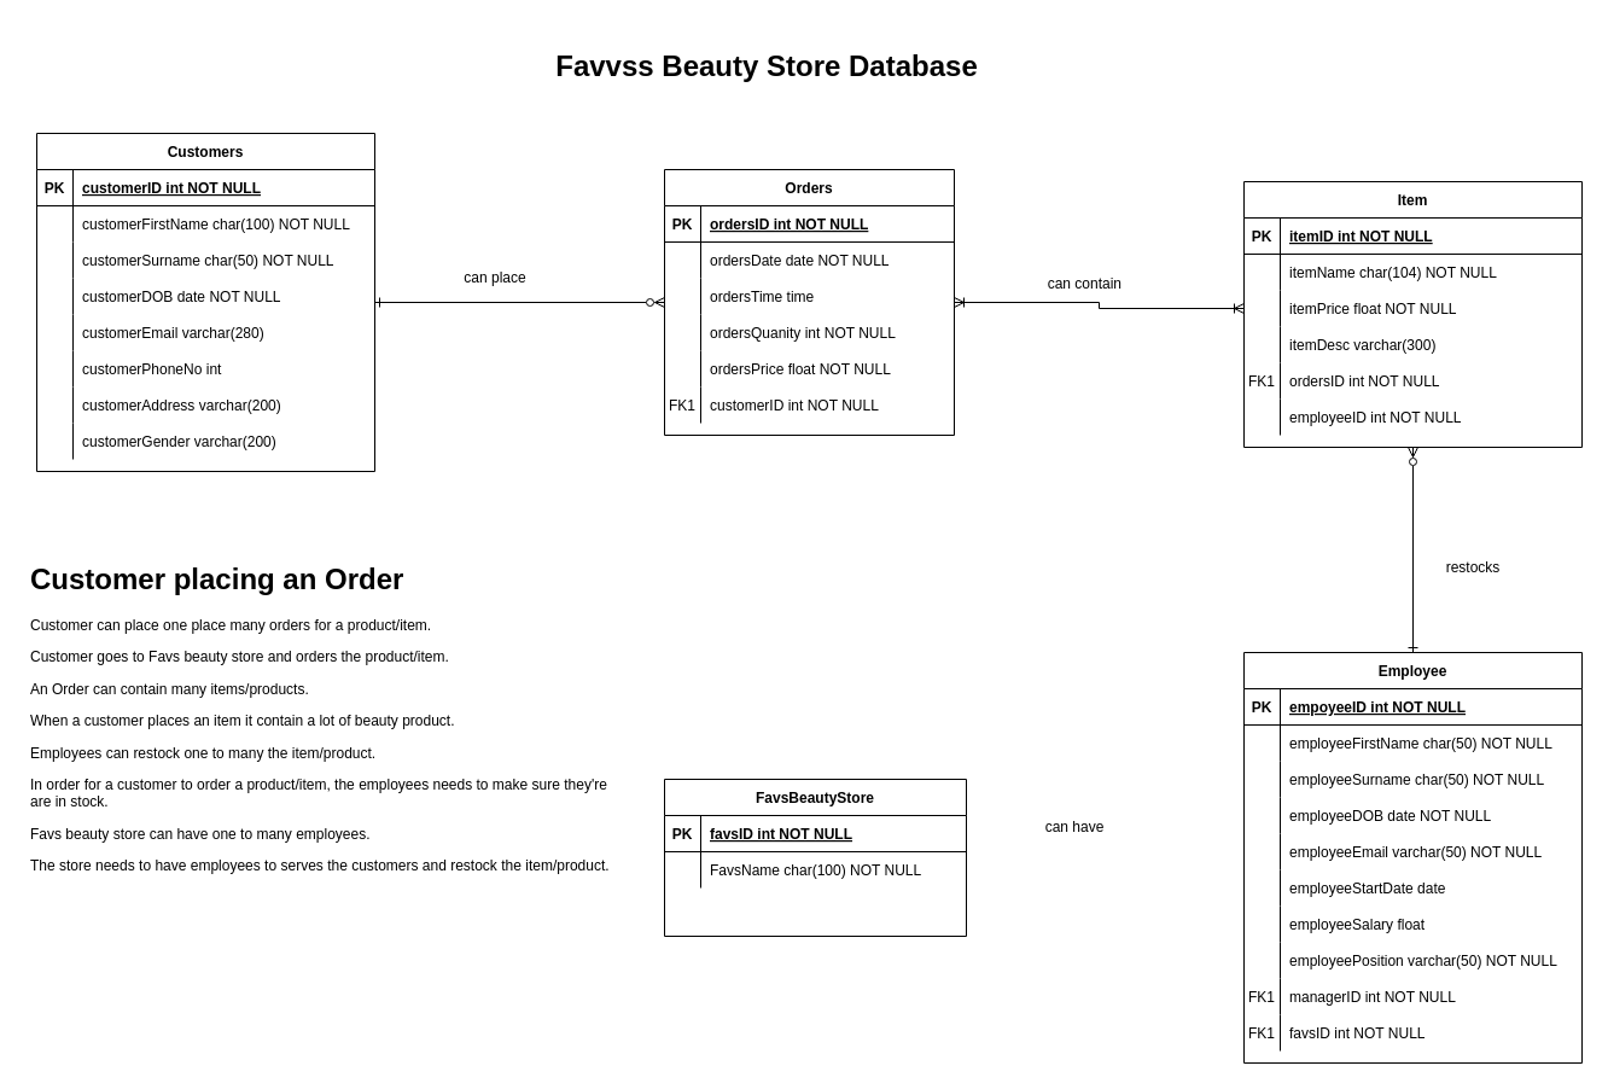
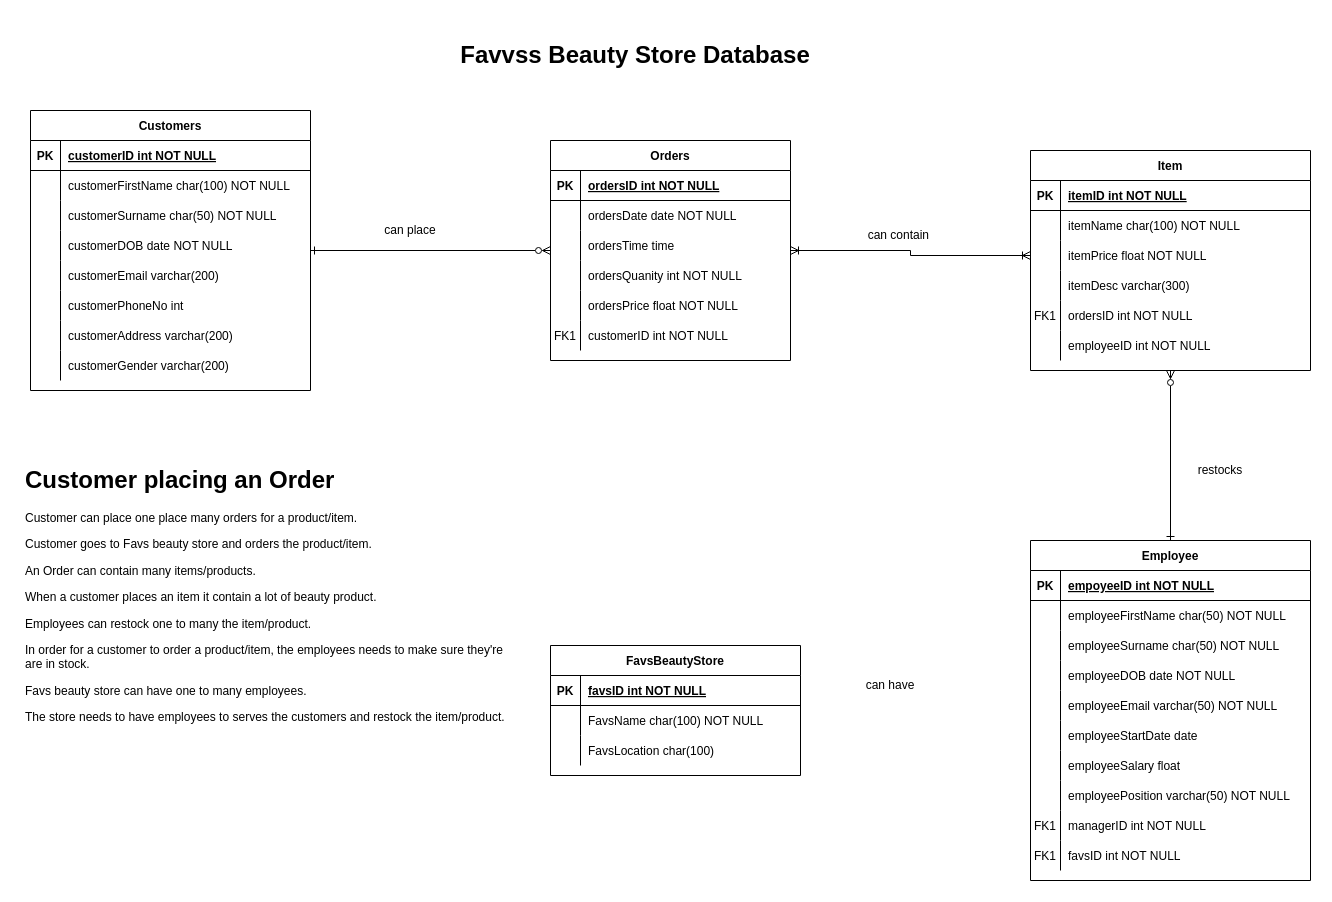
- <mxCell id="52" value="itemName char(104) NOT NULL" style="shape=partialRectangle;overflow=hidden;connectable=0;fillColor=none;top=0;left=0;bottom=0;right=0;align=left;spacingLeft=6;" parent="50" vertex="1"><mxGeometry x="30" width="250" height="30" as="geometry"><mxRectangle width="250" height="30" as="alternateBounds" /></mxGeometry></mxCell>
+ <mxCell id="52" value="itemName char(100) NOT NULL" style="shape=partialRectangle;overflow=hidden;connectable=0;fillColor=none;top=0;left=0;bottom=0;right=0;align=left;spacingLeft=6;" parent="50" vertex="1"><mxGeometry x="30" width="250" height="30" as="geometry"><mxRectangle width="250" height="30" as="alternateBounds" /></mxGeometry></mxCell>
- <mxCell id="17" value="customerEmail varchar(280) " style="shape=partialRectangle;overflow=hidden;connectable=0;fillColor=none;top=0;left=0;bottom=0;right=0;align=left;spacingLeft=6;" parent="15" vertex="1"><mxGeometry x="30" width="250" height="30" as="geometry"><mxRectangle width="250" height="30" as="alternateBounds" /></mxGeometry></mxCell>
+ <mxCell id="17" value="customerEmail varchar(200) " style="shape=partialRectangle;overflow=hidden;connectable=0;fillColor=none;top=0;left=0;bottom=0;right=0;align=left;spacingLeft=6;" parent="15" vertex="1"><mxGeometry x="30" width="250" height="30" as="geometry"><mxRectangle width="250" height="30" as="alternateBounds" /></mxGeometry></mxCell>
+ <mxCell id="74" value="FavsLocation char(100) " style="shape=partialRectangle;overflow=hidden;connectable=0;fillColor=none;top=0;left=0;bottom=0;right=0;align=left;spacingLeft=6;" parent="72" vertex="1"><mxGeometry x="30" width="220" height="30" as="geometry"><mxRectangle width="220" height="30" as="alternateBounds" /></mxGeometry></mxCell>
